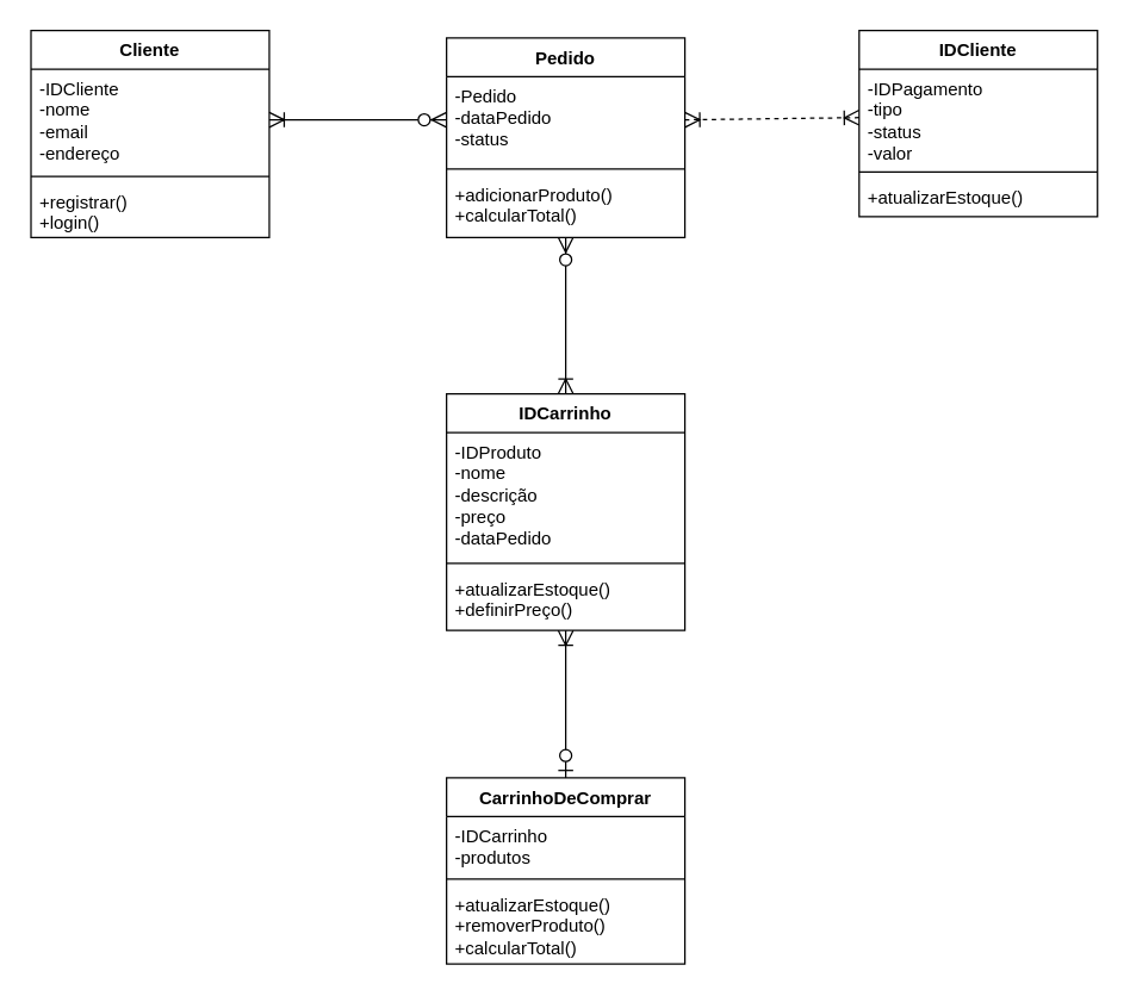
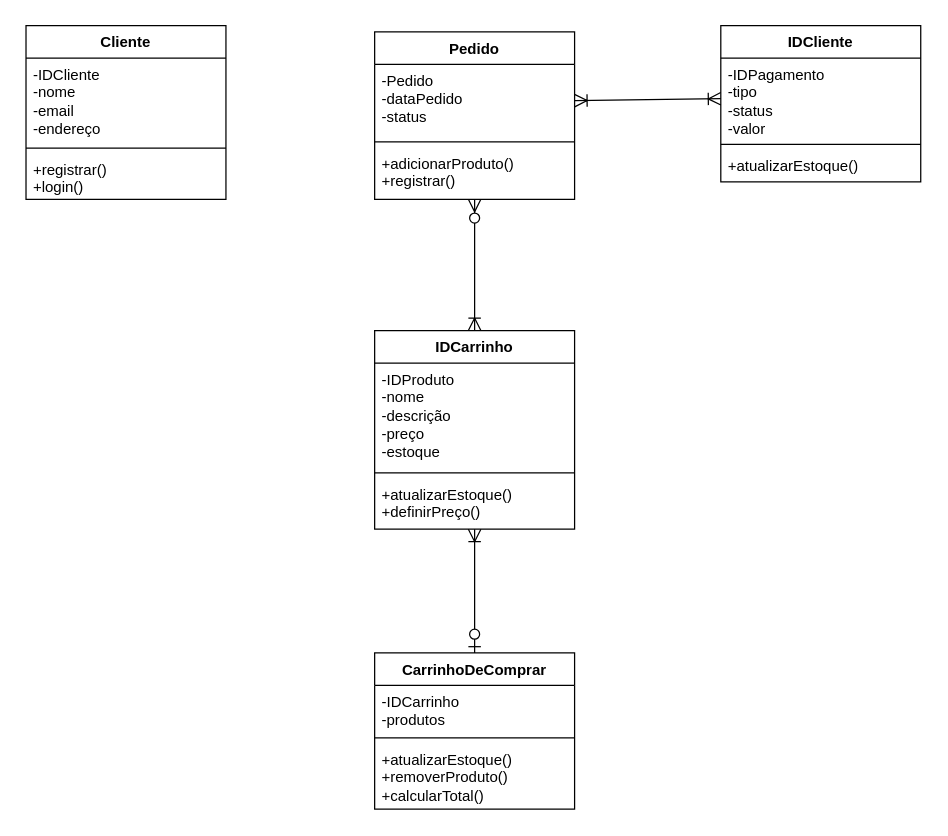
- <mxCell id="25" value="" style="fontSize=12;html=1;endArrow=ERoneToMany;startArrow=ERoneToMany;rounded=0;startSize=8;endSize=8;entryX=0;entryY=0.5;entryDx=0;entryDy=0;exitX=1;exitY=0.5;exitDx=0;exitDy=0;dashed=1;" edge="1" parent="1" source="7" target="11"><mxGeometry width="100" height="100" relative="1" as="geometry"><mxPoint x="475" y="197" as="sourcePoint" /><mxPoint x="575" y="97" as="targetPoint" /></mxGeometry></mxCell>
+ <mxCell id="25" value="" style="fontSize=12;html=1;endArrow=ERoneToMany;startArrow=ERoneToMany;rounded=0;startSize=8;endSize=8;entryX=0;entryY=0.5;entryDx=0;entryDy=0;exitX=1;exitY=0.5;exitDx=0;exitDy=0;" edge="1" parent="1" source="7" target="11"><mxGeometry width="100" height="100" relative="1" as="geometry"><mxPoint x="475" y="197" as="sourcePoint" /><mxPoint x="575" y="97" as="targetPoint" /></mxGeometry></mxCell>
- <mxCell id="22" value="" style="fontSize=12;html=1;endArrow=ERoneToMany;startArrow=ERzeroToMany;rounded=0;startSize=8;endSize=8;entryX=1;entryY=0.5;entryDx=0;entryDy=0;exitX=0;exitY=0.5;exitDx=0;exitDy=0;" edge="1" parent="1" source="7" target="19"><mxGeometry width="100" height="100" relative="1" as="geometry"><mxPoint x="163" y="297" as="sourcePoint" /><mxPoint x="263" y="197" as="targetPoint" /></mxGeometry></mxCell>
- <mxCell id="9" value="+adicionarProduto()&lt;div&gt;+calcularTotal()&lt;/div&gt;" style="text;strokeColor=none;fillColor=none;align=left;verticalAlign=top;spacingLeft=4;spacingRight=4;overflow=hidden;rotatable=0;points=[[0,0.5],[1,0.5]];portConstraint=eastwest;whiteSpace=wrap;html=1;" vertex="1" parent="6"><mxGeometry y="92" width="160" height="42" as="geometry" /></mxCell>
+ <mxCell id="9" value="+adicionarProduto()&lt;div&gt;+registrar()&lt;/div&gt;" style="text;strokeColor=none;fillColor=none;align=left;verticalAlign=top;spacingLeft=4;spacingRight=4;overflow=hidden;rotatable=0;points=[[0,0.5],[1,0.5]];portConstraint=eastwest;whiteSpace=wrap;html=1;" vertex="1" parent="6"><mxGeometry y="92" width="160" height="42" as="geometry" /></mxCell>
- <mxCell id="3" value="-IDProduto&lt;div&gt;-nome&lt;/div&gt;&lt;div&gt;-descrição&lt;/div&gt;&lt;div&gt;-preço&lt;/div&gt;&lt;div&gt;-dataPedido&lt;/div&gt;" style="text;strokeColor=none;fillColor=none;align=left;verticalAlign=top;spacingLeft=4;spacingRight=4;overflow=hidden;rotatable=0;points=[[0,0.5],[1,0.5]];portConstraint=eastwest;whiteSpace=wrap;html=1;" vertex="1" parent="2"><mxGeometry y="26" width="160" height="84" as="geometry" /></mxCell>
+ <mxCell id="3" value="-IDProduto&lt;div&gt;-nome&lt;/div&gt;&lt;div&gt;-descrição&lt;/div&gt;&lt;div&gt;-preço&lt;/div&gt;&lt;div&gt;-estoque&lt;/div&gt;" style="text;strokeColor=none;fillColor=none;align=left;verticalAlign=top;spacingLeft=4;spacingRight=4;overflow=hidden;rotatable=0;points=[[0,0.5],[1,0.5]];portConstraint=eastwest;whiteSpace=wrap;html=1;" vertex="1" parent="2"><mxGeometry y="26" width="160" height="84" as="geometry" /></mxCell>
